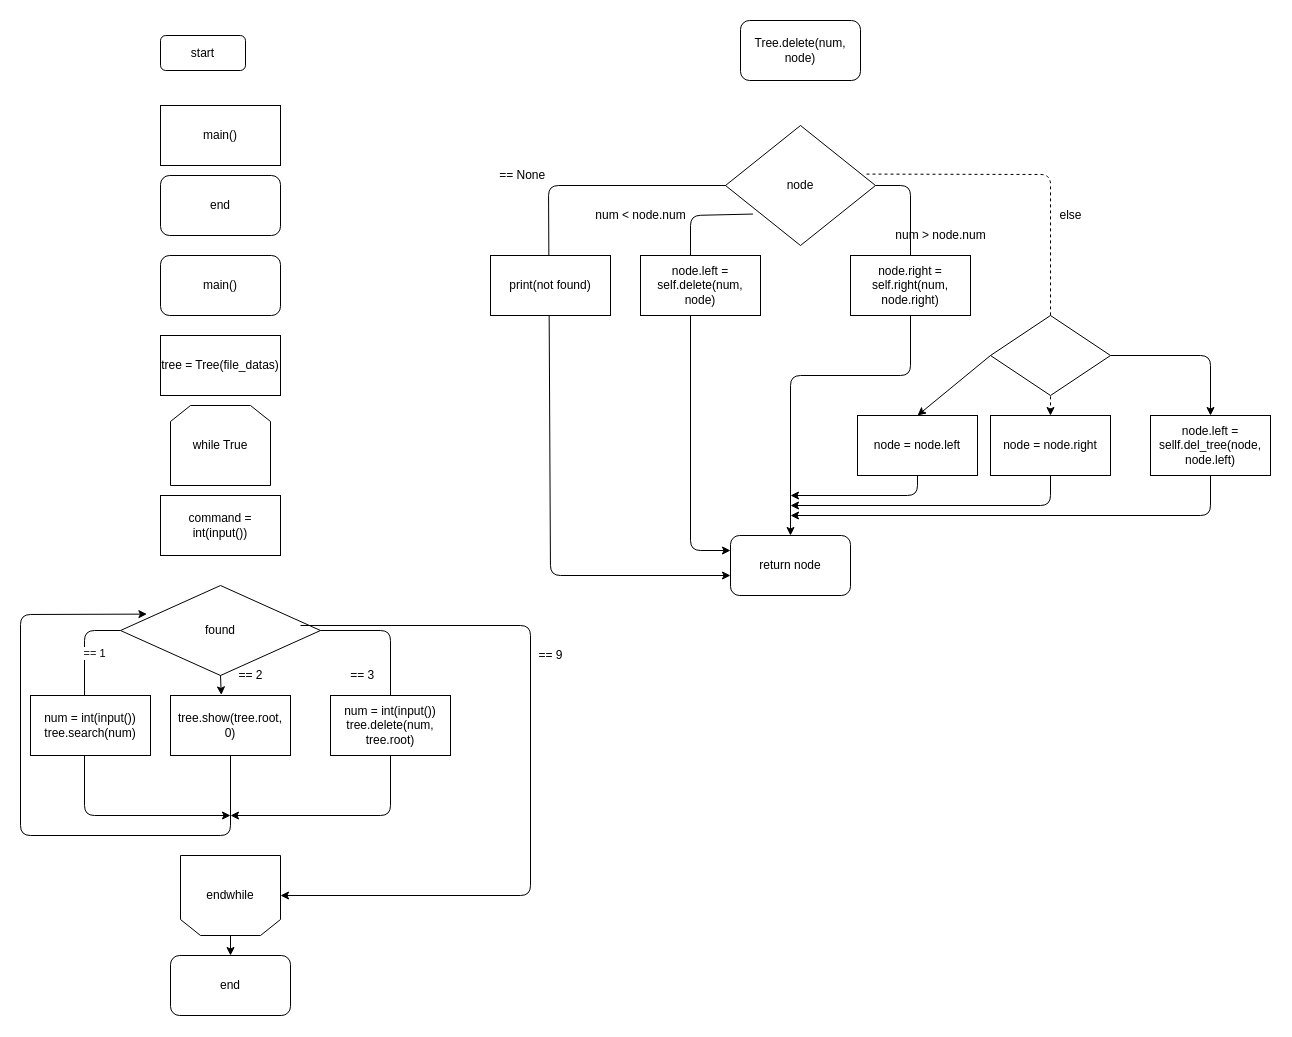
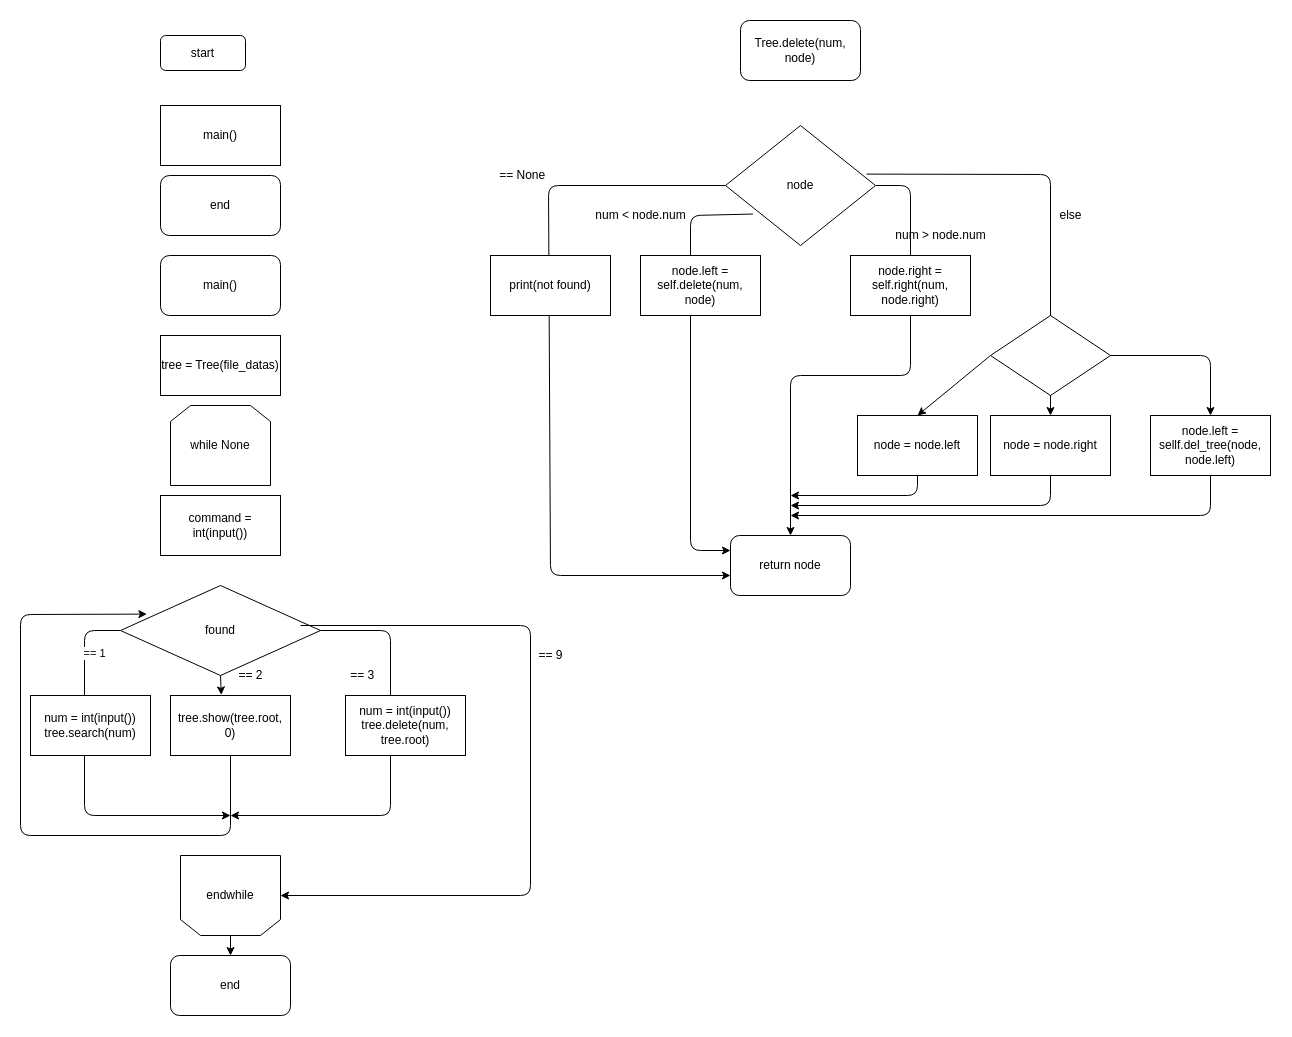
- <mxCell id="2" value="" style="endArrow=classic;html=1;exitX=0.94;exitY=0.405;exitDx=0;exitDy=0;exitPerimeter=0;entryX=0.5;entryY=0;entryDx=0;entryDy=0;dashed=1;" edge="1" parent="1" source="30" target="36"><mxGeometry width="50" height="50" relative="1" as="geometry"><mxPoint x="970" y="135" as="sourcePoint" /><mxPoint x="1020" y="85" as="targetPoint" /><Array as="points"><mxPoint x="1050" y="174" /></Array></mxGeometry></mxCell>
+ <mxCell id="2" value="" style="endArrow=classic;html=1;exitX=0.94;exitY=0.405;exitDx=0;exitDy=0;exitPerimeter=0;entryX=0.5;entryY=0;entryDx=0;entryDy=0;" edge="1" parent="1" source="30" target="36"><mxGeometry width="50" height="50" relative="1" as="geometry"><mxPoint x="970" y="135" as="sourcePoint" /><mxPoint x="1020" y="85" as="targetPoint" /><Array as="points"><mxPoint x="1050" y="174" /></Array></mxGeometry></mxCell>
- <mxCell id="13" value="while True" style="shape=loopLimit;whiteSpace=wrap;html=1;" vertex="1" parent="1"><mxGeometry x="170" y="405" width="100" height="80" as="geometry" /></mxCell>
+ <mxCell id="13" value="while None" style="shape=loopLimit;whiteSpace=wrap;html=1;" vertex="1" parent="1"><mxGeometry x="170" y="405" width="100" height="80" as="geometry" /></mxCell>
- <mxCell id="18" value="num = int(input())&lt;br&gt;tree.delete(num, tree.root)" style="rounded=0;whiteSpace=wrap;html=1;" vertex="1" parent="1"><mxGeometry x="330" y="695" width="120" height="60" as="geometry" /></mxCell>
+ <mxCell id="18" value="num = int(input())&lt;br&gt;tree.delete(num, tree.root)" style="rounded=0;whiteSpace=wrap;html=1;" vertex="1" parent="1"><mxGeometry x="345" y="695" width="120" height="60" as="geometry" /></mxCell>
